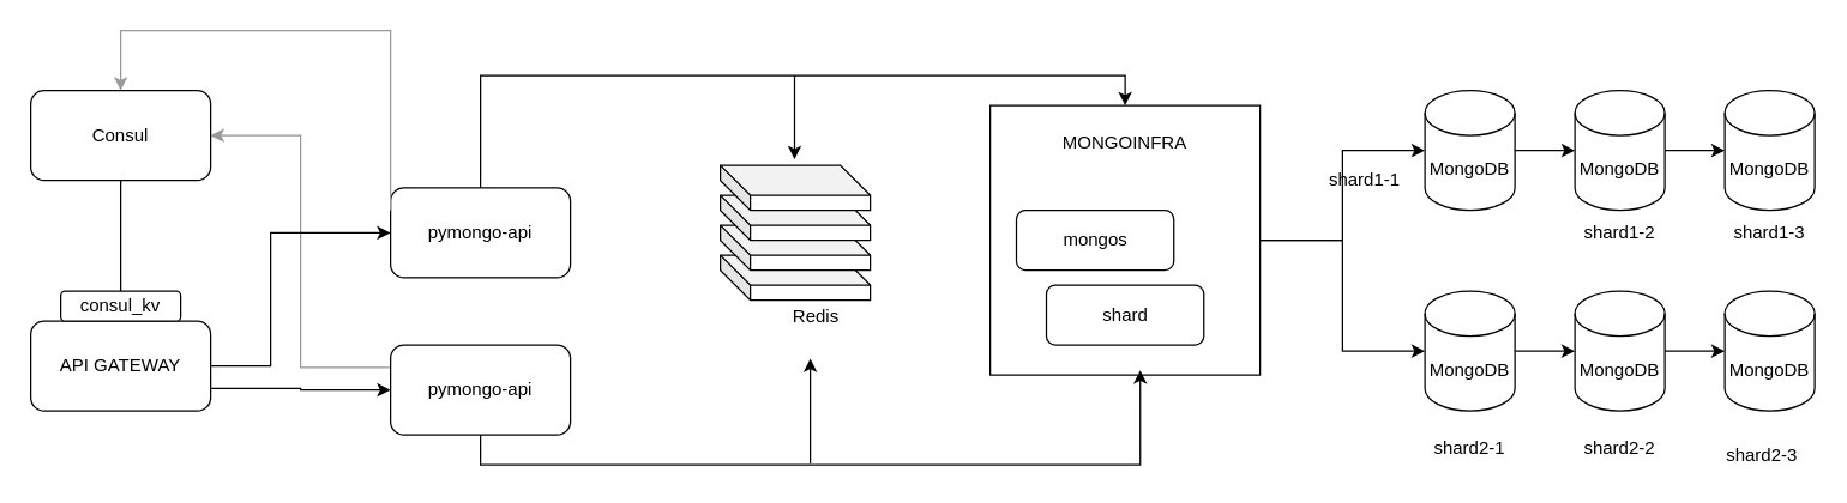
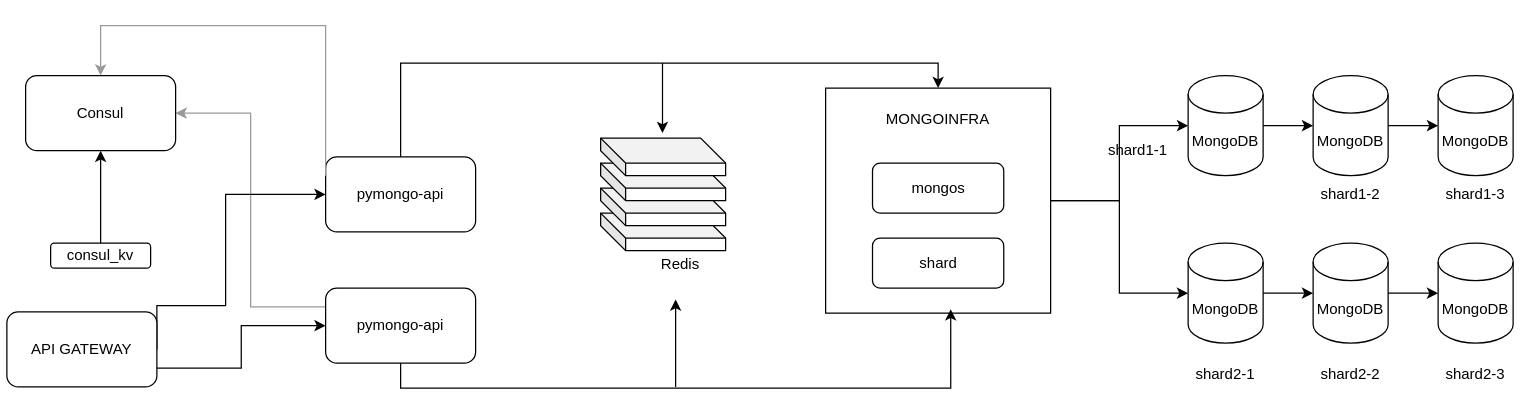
- <mxCell id="41" style="edgeStyle=orthogonalEdgeStyle;rounded=0;orthogonalLoop=1;jettySize=auto;html=1;exitX=0.5;exitY=0;exitDx=0;exitDy=0;entryX=0.5;entryY=1;entryDx=0;entryDy=0;endArrow=none;" edge="1" parent="1" source="42" target="43"><mxGeometry relative="1" as="geometry" /></mxCell>
+ <mxCell id="41" style="edgeStyle=orthogonalEdgeStyle;rounded=0;orthogonalLoop=1;jettySize=auto;html=1;exitX=0.5;exitY=0;exitDx=0;exitDy=0;entryX=0.5;entryY=1;entryDx=0;entryDy=0;" edge="1" parent="1" source="42" target="43"><mxGeometry relative="1" as="geometry" /></mxCell>
- <mxCell id="20" value="mongos" style="rounded=1;whiteSpace=wrap;html=1;" parent="16" vertex="1"><mxGeometry x="17.5" y="70" width="105" height="40" as="geometry" /></mxCell>
+ <mxCell id="20" value="mongos" style="rounded=1;whiteSpace=wrap;html=1;" parent="16" vertex="1"><mxGeometry x="37.5" y="60" width="105" height="40" as="geometry" /></mxCell>
- <mxCell id="40" value="API GATEWAY" style="rounded=1;whiteSpace=wrap;html=1;" vertex="1" parent="1"><mxGeometry x="20" y="214" width="120" height="60" as="geometry" /></mxCell>
+ <mxCell id="40" value="API GATEWAY" style="rounded=1;whiteSpace=wrap;html=1;" vertex="1" parent="1"><mxGeometry x="5" y="249" width="120" height="60" as="geometry" /></mxCell>
- <mxCell id="33" value="shard2-3" style="text;html=1;align=center;verticalAlign=middle;whiteSpace=wrap;rounded=0;" parent="1" vertex="1"><mxGeometry x="1145" y="289" width="60" height="30" as="geometry" /></mxCell>
+ <mxCell id="33" value="shard2-3" style="text;html=1;align=center;verticalAlign=middle;whiteSpace=wrap;rounded=0;" parent="1" vertex="1"><mxGeometry x="1150" y="284" width="60" height="30" as="geometry" /></mxCell>
